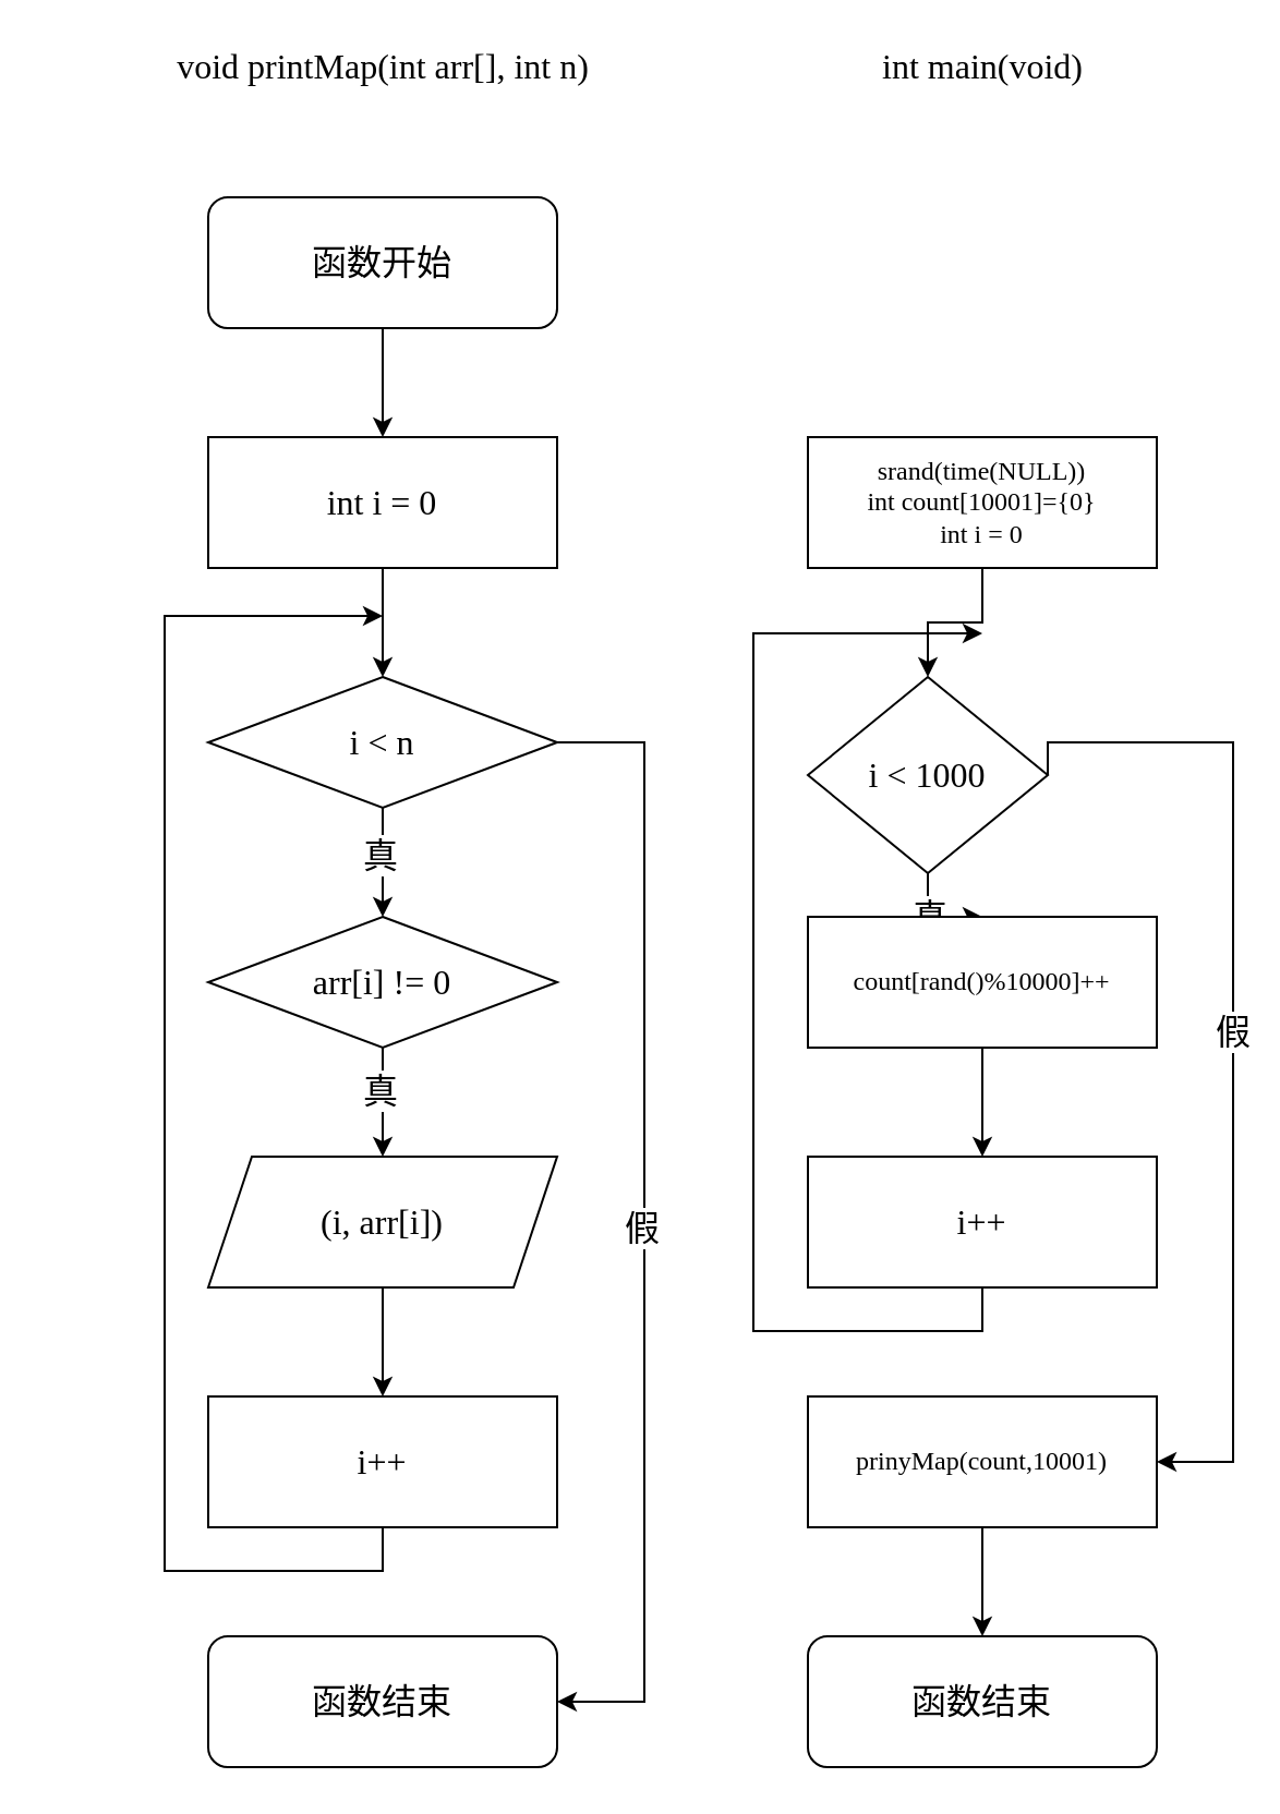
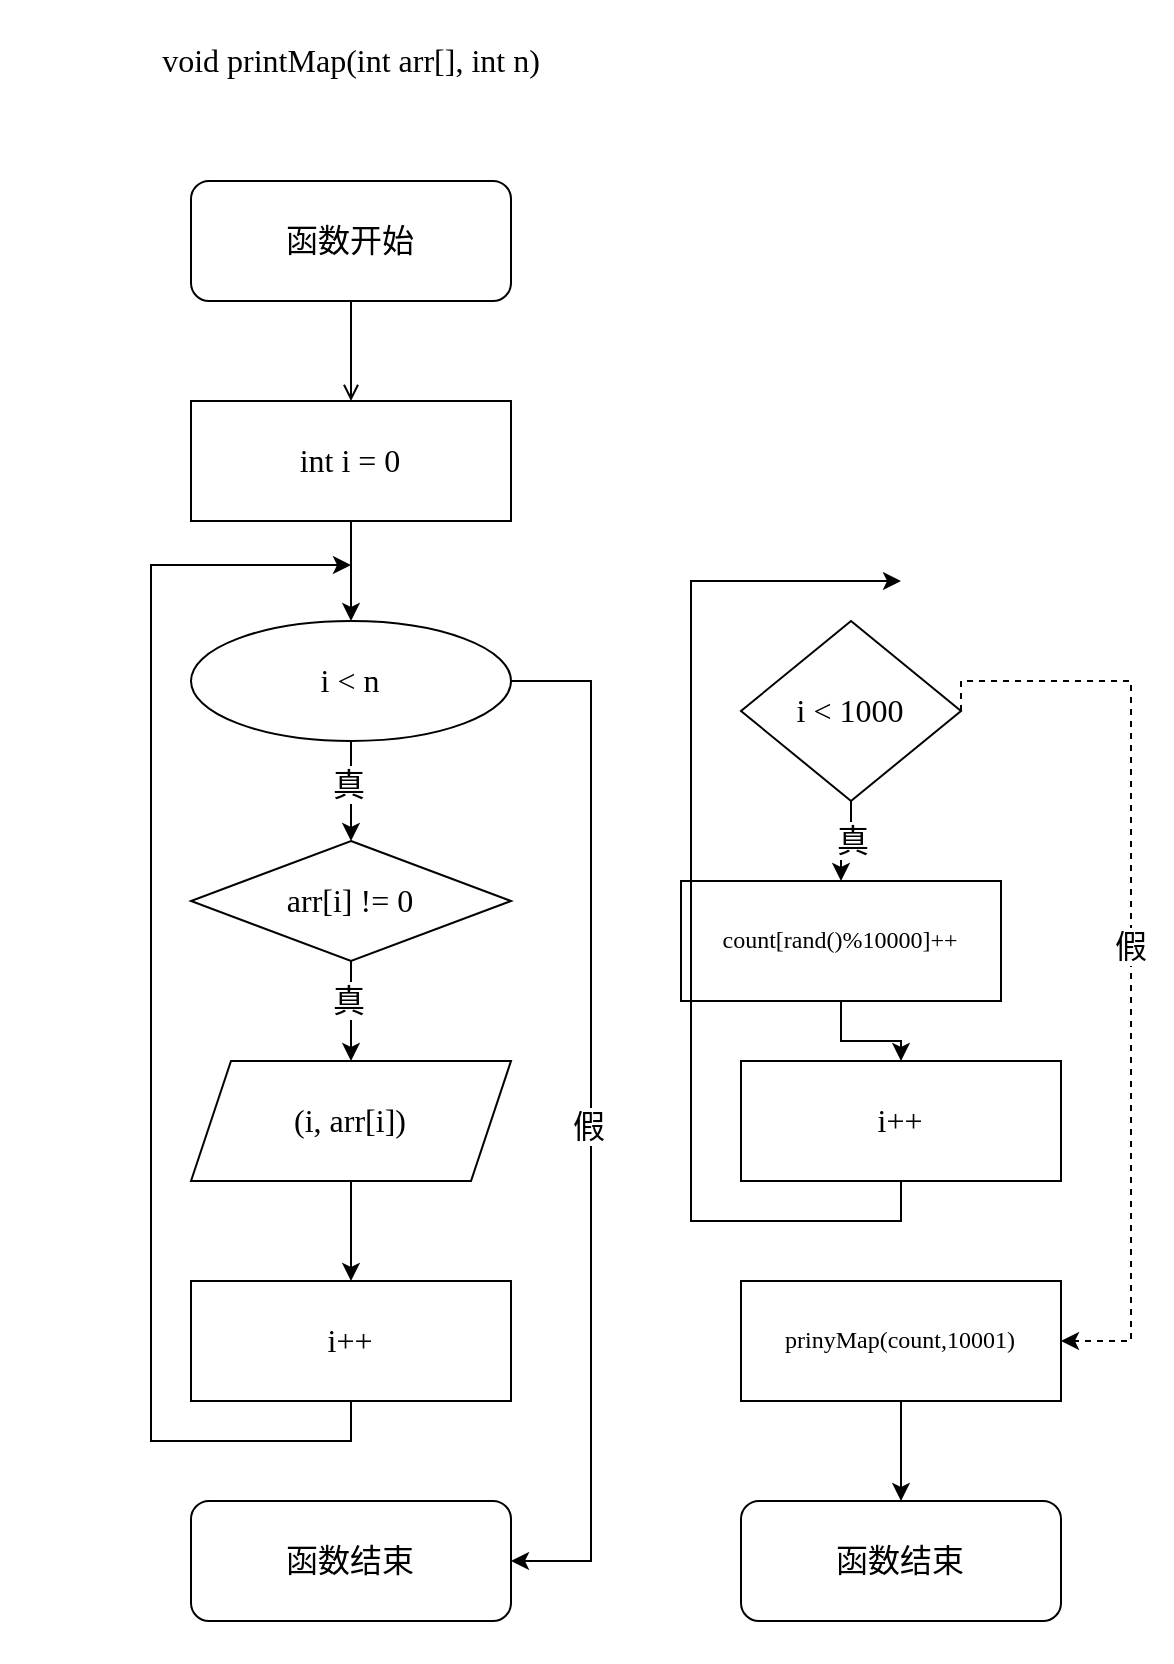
- <mxCell id="20" value="int main(void)" style="text;html=1;align=center;verticalAlign=middle;resizable=0;points=[];autosize=1;strokeColor=none;fillColor=none;fontFamily=JetBrains Mono;fontSize=16;" vertex="1" parent="1"><mxGeometry x="375" y="20" width="150" height="20" as="geometry" /></mxCell>
- <mxCell id="2" value="" style="edgeStyle=orthogonalEdgeStyle;rounded=0;orthogonalLoop=1;jettySize=auto;html=1;fontFamily=JetBrains Mono;fontSize=16;" edge="1" parent="1" source="3" target="6"><mxGeometry relative="1" as="geometry" /></mxCell>
+ <mxCell id="2" value="" style="edgeStyle=orthogonalEdgeStyle;rounded=0;orthogonalLoop=1;jettySize=auto;html=1;fontFamily=JetBrains Mono;fontSize=16;endArrow=open;" edge="1" parent="1" source="3" target="6"><mxGeometry relative="1" as="geometry" /></mxCell>
- <mxCell id="22" value="srand(time(NULL))&lt;br style=&quot;font-size: 12px&quot;&gt;int count[10001]={0}&lt;br&gt;int i = 0" style="rounded=0;whiteSpace=wrap;html=1;fontFamily=JetBrains Mono;fontSize=12;" vertex="1" parent="1"><mxGeometry x="370" y="200" width="160" height="60" as="geometry" /></mxCell>
- <mxCell id="21" value="" style="edgeStyle=orthogonalEdgeStyle;rounded=0;orthogonalLoop=1;jettySize=auto;html=1;fontFamily=JetBrains Mono;fontSize=12;" edge="1" parent="1" source="22" target="26"><mxGeometry relative="1" as="geometry" /></mxCell>
- <mxCell id="11" value="i &amp;lt; n" style="rhombus;whiteSpace=wrap;html=1;fontFamily=JetBrains Mono;fontSize=16;" vertex="1" parent="1"><mxGeometry x="95" y="310" width="160" height="60" as="geometry" /></mxCell>
+ <mxCell id="11" value="i &amp;lt; n" style="ellipse;whiteSpace=wrap;html=1;fontFamily=JetBrains Mono;fontSize=16;" vertex="1" parent="1"><mxGeometry x="95" y="310" width="160" height="60" as="geometry" /></mxCell>
- <mxCell id="25" value="&lt;font style=&quot;font-size: 16px&quot;&gt;假&lt;/font&gt;" style="edgeStyle=orthogonalEdgeStyle;rounded=0;orthogonalLoop=1;jettySize=auto;html=1;exitX=1;exitY=0.5;exitDx=0;exitDy=0;entryX=1;entryY=0.5;entryDx=0;entryDy=0;fontFamily=JetBrains Mono;fontSize=12;" edge="1" parent="1" source="26" target="32"><mxGeometry relative="1" as="geometry"><Array as="points"><mxPoint x="565" y="340" /><mxPoint x="565" y="670" /></Array></mxGeometry></mxCell>
+ <mxCell id="25" value="&lt;font style=&quot;font-size: 16px&quot;&gt;假&lt;/font&gt;" style="edgeStyle=orthogonalEdgeStyle;rounded=0;orthogonalLoop=1;jettySize=auto;html=1;exitX=1;exitY=0.5;exitDx=0;exitDy=0;entryX=1;entryY=0.5;entryDx=0;entryDy=0;fontFamily=JetBrains Mono;fontSize=12;dashed=1;" edge="1" parent="1" source="26" target="32"><mxGeometry relative="1" as="geometry"><Array as="points"><mxPoint x="565" y="340" /><mxPoint x="565" y="670" /></Array></mxGeometry></mxCell>
- <mxCell id="28" value="count[rand()%10000]++" style="rounded=0;whiteSpace=wrap;html=1;fontFamily=JetBrains Mono;fontSize=12;" vertex="1" parent="1"><mxGeometry x="370" y="420" width="160" height="60" as="geometry" /></mxCell>
+ <mxCell id="28" value="count[rand()%10000]++" style="rounded=0;whiteSpace=wrap;html=1;fontFamily=JetBrains Mono;fontSize=12;" vertex="1" parent="1"><mxGeometry x="340" y="440" width="160" height="60" as="geometry" /></mxCell>
